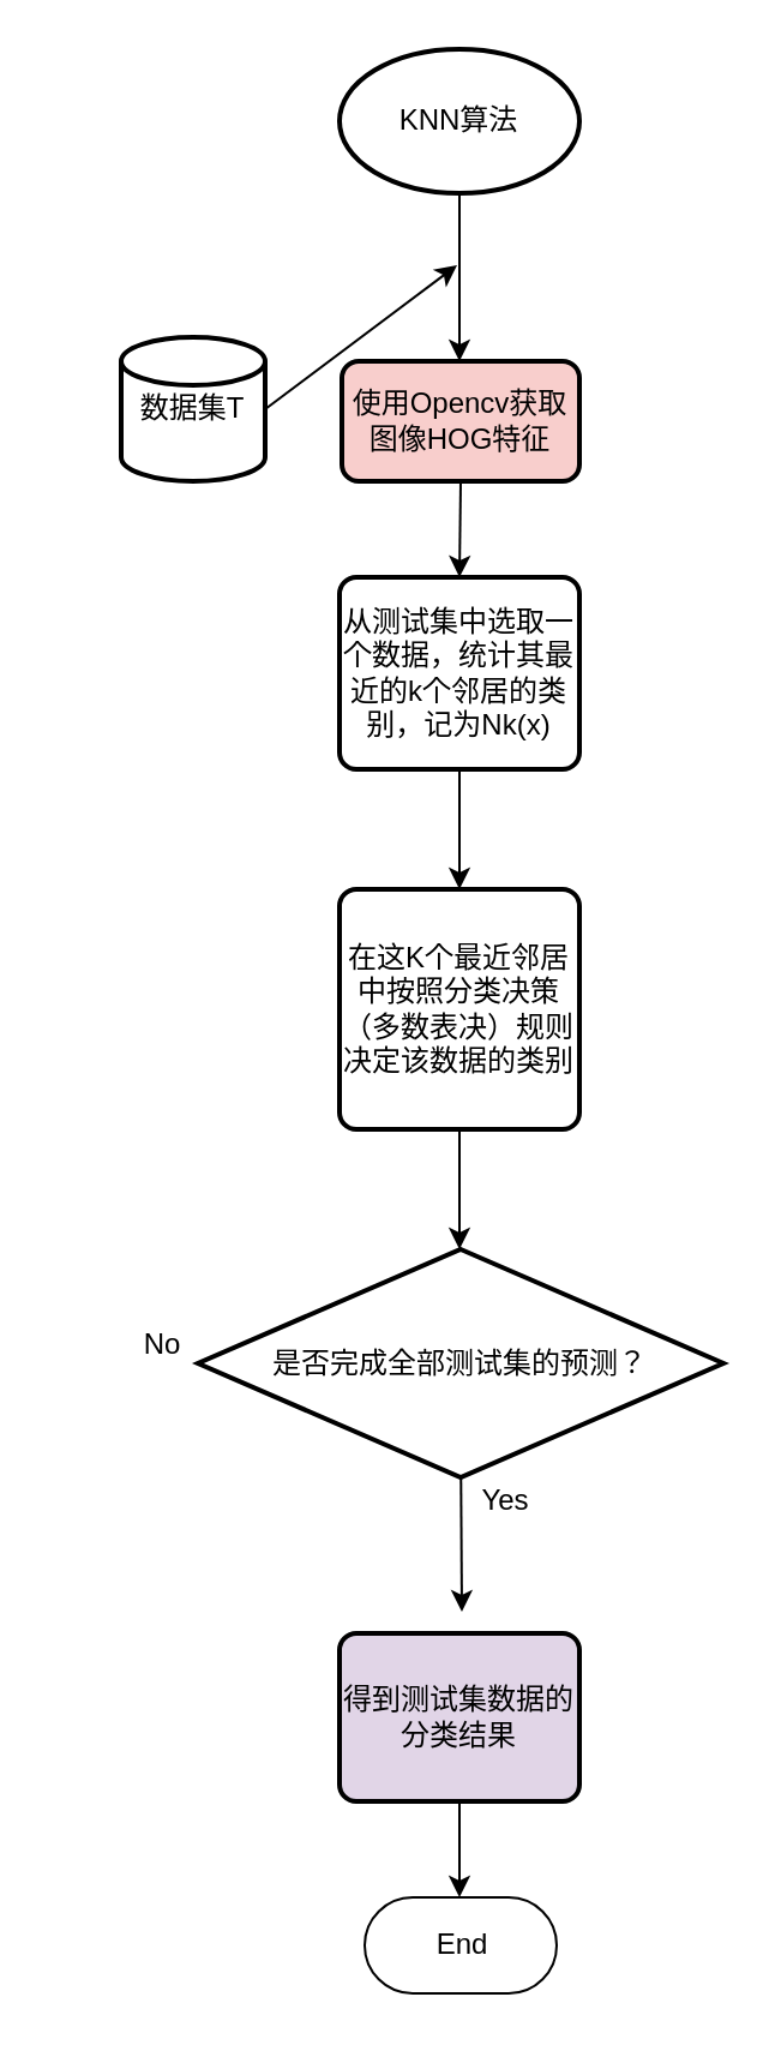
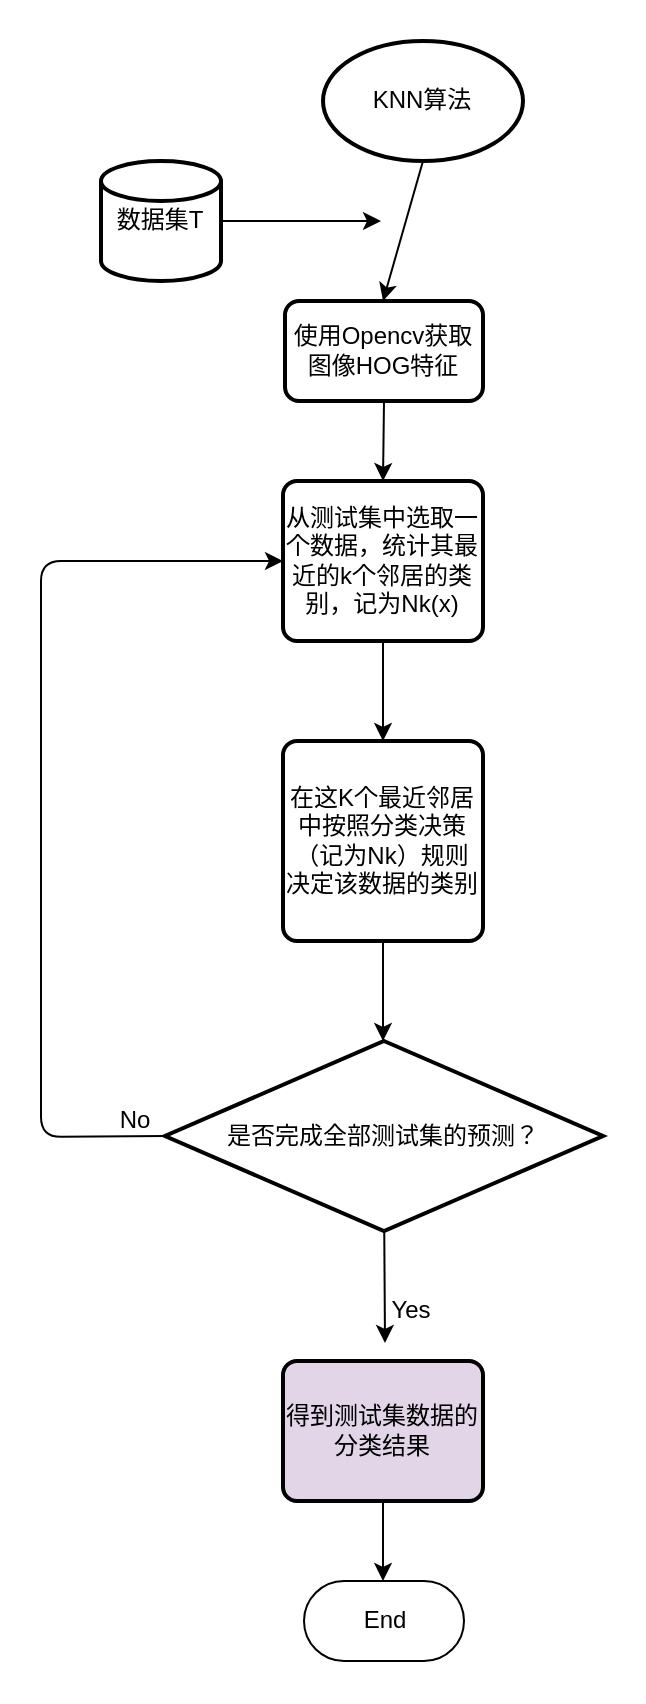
- <mxCell id="3" value="KNN算法" style="strokeWidth=2;html=1;shape=mxgraph.flowchart.start_1;whiteSpace=wrap;" vertex="1" parent="1"><mxGeometry x="141" y="20" width="100" height="60" as="geometry" /></mxCell>
+ <mxCell id="3" value="KNN算法" style="strokeWidth=2;html=1;shape=mxgraph.flowchart.start_1;whiteSpace=wrap;" vertex="1" parent="1"><mxGeometry x="161" y="20" width="100" height="60" as="geometry" /></mxCell>
- <mxCell id="5" value="数据集T" style="strokeWidth=2;html=1;shape=mxgraph.flowchart.database;whiteSpace=wrap;" vertex="1" parent="1"><mxGeometry x="50" y="140" width="60" height="60" as="geometry" /></mxCell>
+ <mxCell id="5" value="数据集T" style="strokeWidth=2;html=1;shape=mxgraph.flowchart.database;whiteSpace=wrap;" vertex="1" parent="1"><mxGeometry x="50" y="80" width="60" height="60" as="geometry" /></mxCell>
- <mxCell id="7" value="使用Opencv获取图像HOG特征" style="rounded=1;whiteSpace=wrap;html=1;absoluteArcSize=1;arcSize=14;strokeWidth=2;fillColor=#f8cecc;" vertex="1" parent="1"><mxGeometry x="142" y="150" width="99" height="50" as="geometry" /></mxCell>
+ <mxCell id="7" value="使用Opencv获取图像HOG特征" style="rounded=1;whiteSpace=wrap;html=1;absoluteArcSize=1;arcSize=14;strokeWidth=2;" vertex="1" parent="1"><mxGeometry x="142" y="150" width="99" height="50" as="geometry" /></mxCell>
+ <mxCell id="13" style="edgeStyle=none;html=1;exitX=0;exitY=0.5;exitDx=0;exitDy=0;exitPerimeter=0;entryX=0;entryY=0.5;entryDx=0;entryDy=0;fontSize=12;" edge="1" parent="1" source="15" target="9"><mxGeometry relative="1" as="geometry"><Array as="points"><mxPoint x="20" y="568" /><mxPoint x="20" y="280" /></Array></mxGeometry></mxCell>
- <mxCell id="11" value="在这K个最近邻居中按照分类决策（多数表决）规则决定该数据的类别" style="rounded=1;whiteSpace=wrap;html=1;absoluteArcSize=1;arcSize=14;strokeWidth=2;" vertex="1" parent="1"><mxGeometry x="141" y="370" width="100" height="100" as="geometry" /></mxCell>
+ <mxCell id="11" value="在这K个最近邻居中按照分类决策（记为Nk）规则决定该数据的类别" style="rounded=1;whiteSpace=wrap;html=1;absoluteArcSize=1;arcSize=14;strokeWidth=2;" vertex="1" parent="1"><mxGeometry x="141" y="370" width="100" height="100" as="geometry" /></mxCell>
- <mxCell id="17" value="Yes" style="text;html=1;resizable=0;autosize=1;align=center;verticalAlign=middle;points=[];fillColor=none;strokeColor=none;rounded=0;fontSize=12;" vertex="1" parent="1"><mxGeometry x="195" y="615" width="30" height="20" as="geometry" /></mxCell>
+ <mxCell id="17" value="Yes" style="text;html=1;resizable=0;autosize=1;align=center;verticalAlign=middle;points=[];fillColor=none;strokeColor=none;rounded=0;fontSize=12;" vertex="1" parent="1"><mxGeometry x="190" y="645" width="30" height="20" as="geometry" /></mxCell>
